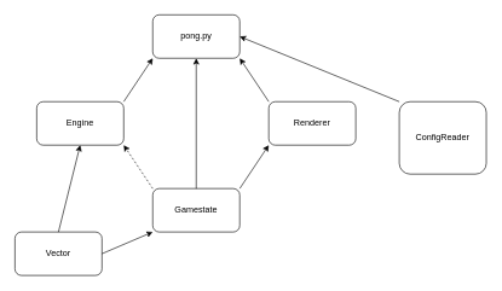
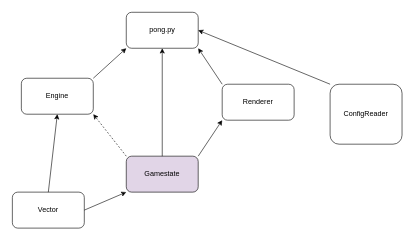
- <mxCell id="5" value="Engine" style="rounded=1;whiteSpace=wrap;html=1;" vertex="1" parent="1"><mxGeometry x="50" y="140" width="120" height="60" as="geometry" /></mxCell>
+ <mxCell id="5" value="Engine" style="rounded=1;whiteSpace=wrap;html=1;" vertex="1" parent="1"><mxGeometry x="35" y="130" width="120" height="60" as="geometry" /></mxCell>
- <mxCell id="3" value="Gamestate" style="rounded=1;whiteSpace=wrap;html=1;" vertex="1" parent="1"><mxGeometry x="210" y="260" width="120" height="60" as="geometry" /></mxCell>
+ <mxCell id="3" value="Gamestate" style="rounded=1;whiteSpace=wrap;html=1;fillColor=#e1d5e7;" vertex="1" parent="1"><mxGeometry x="210" y="260" width="120" height="60" as="geometry" /></mxCell>
